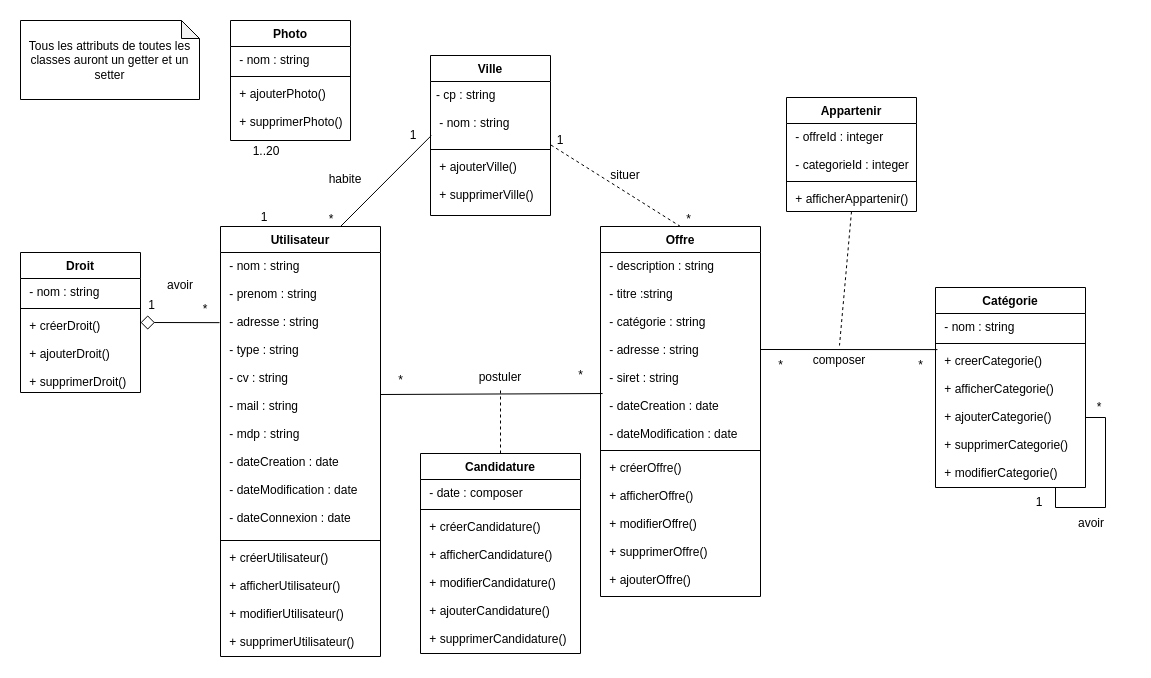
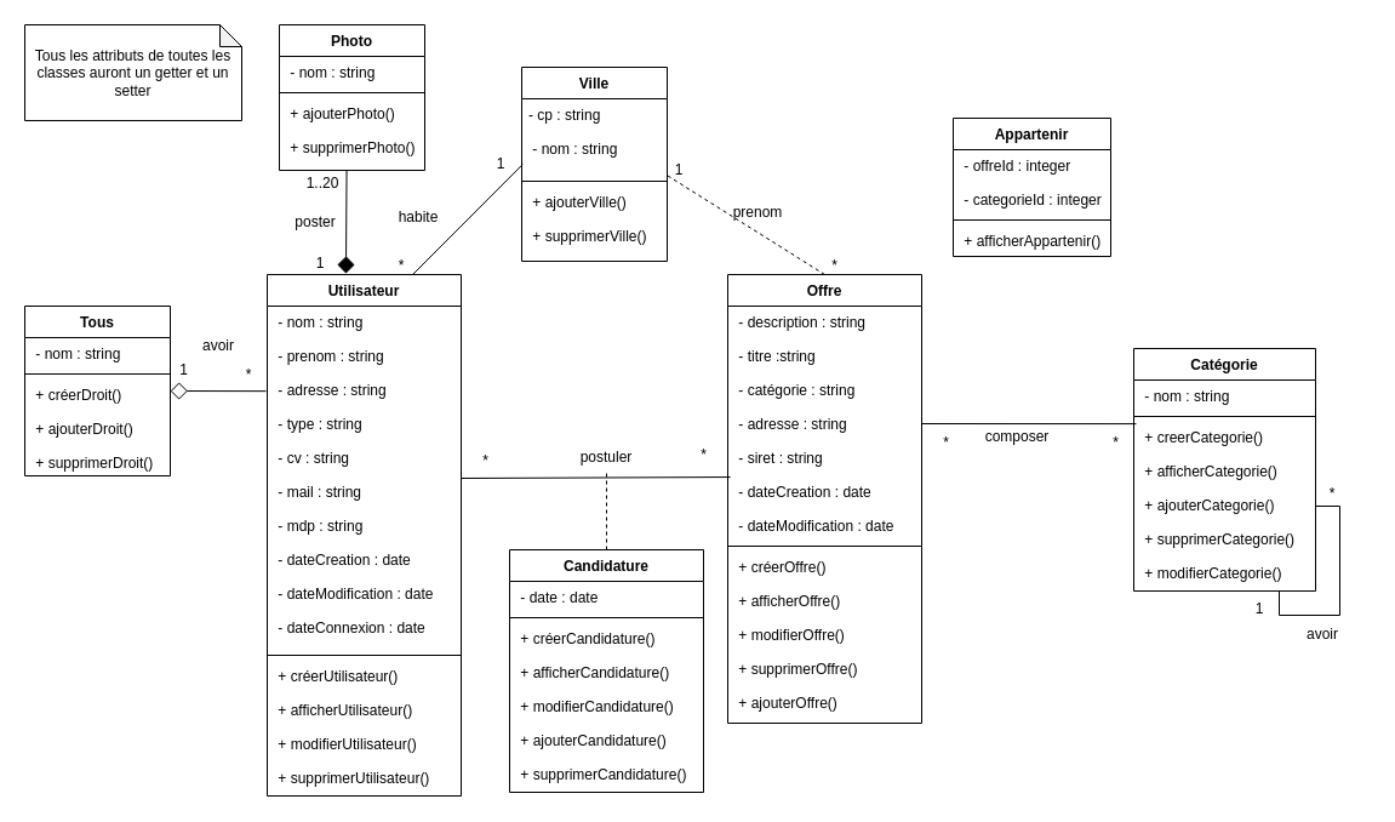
- <mxCell id="52" value="situer" style="text;html=1;strokeColor=none;fillColor=none;align=center;verticalAlign=middle;whiteSpace=wrap;rounded=0;" parent="1" vertex="1"><mxGeometry x="595" y="160" width="60" height="30" as="geometry" /></mxCell>
+ <mxCell id="52" value="prenom" style="text;html=1;strokeColor=none;fillColor=none;align=center;verticalAlign=middle;whiteSpace=wrap;rounded=0;" parent="1" vertex="1"><mxGeometry x="595" y="160" width="60" height="30" as="geometry" /></mxCell>
+ <mxCell id="64" style="edgeStyle=none;rounded=0;orthogonalLoop=1;jettySize=auto;html=1;exitX=0.463;exitY=1;exitDx=0;exitDy=0;entryX=0.406;entryY=-0.002;entryDx=0;entryDy=0;endArrow=diamond;endFill=1;endSize=12;exitPerimeter=0;entryPerimeter=0;" parent="1" source="15" target="3" edge="1"><mxGeometry relative="1" as="geometry" /></mxCell>
+ <mxCell id="49" value="poster" style="text;html=1;strokeColor=none;fillColor=none;align=center;verticalAlign=middle;whiteSpace=wrap;rounded=0;" parent="1" vertex="1"><mxGeometry x="230" y="168" width="60" height="30" as="geometry" /></mxCell>
- <mxCell id="16" value="Droit" style="swimlane;fontStyle=1;align=center;verticalAlign=top;childLayout=stackLayout;horizontal=1;startSize=26;horizontalStack=0;resizeParent=1;resizeParentMax=0;resizeLast=0;collapsible=1;marginBottom=0;" parent="1" vertex="1"><mxGeometry x="20" y="252" width="120" height="140" as="geometry" /></mxCell>
+ <mxCell id="16" value="Tous" style="swimlane;fontStyle=1;align=center;verticalAlign=top;childLayout=stackLayout;horizontal=1;startSize=26;horizontalStack=0;resizeParent=1;resizeParentMax=0;resizeLast=0;collapsible=1;marginBottom=0;" parent="1" vertex="1"><mxGeometry x="20" y="252" width="120" height="140" as="geometry" /></mxCell>
- <mxCell id="36" style="edgeStyle=none;rounded=0;orthogonalLoop=1;jettySize=auto;html=1;exitX=0.5;exitY=1;exitDx=0;exitDy=0;dashed=1;endArrow=none;endFill=0;entryX=0.5;entryY=0;entryDx=0;entryDy=0;" parent="1" source="37" edge="1" target="59"><mxGeometry relative="1" as="geometry"><mxPoint x="840" y="350" as="targetPoint" /></mxGeometry></mxCell>
- <mxCell id="31" value=" - date : composer" style="text;strokeColor=none;fillColor=none;align=left;verticalAlign=top;spacingLeft=4;spacingRight=4;overflow=hidden;rotatable=0;points=[[0,0.5],[1,0.5]];portConstraint=eastwest;" parent="30" vertex="1"><mxGeometry y="26" width="160" height="26" as="geometry" /></mxCell>
+ <mxCell id="31" value=" - date : date" style="text;strokeColor=none;fillColor=none;align=left;verticalAlign=top;spacingLeft=4;spacingRight=4;overflow=hidden;rotatable=0;points=[[0,0.5],[1,0.5]];portConstraint=eastwest;" parent="30" vertex="1"><mxGeometry y="26" width="160" height="26" as="geometry" /></mxCell>
